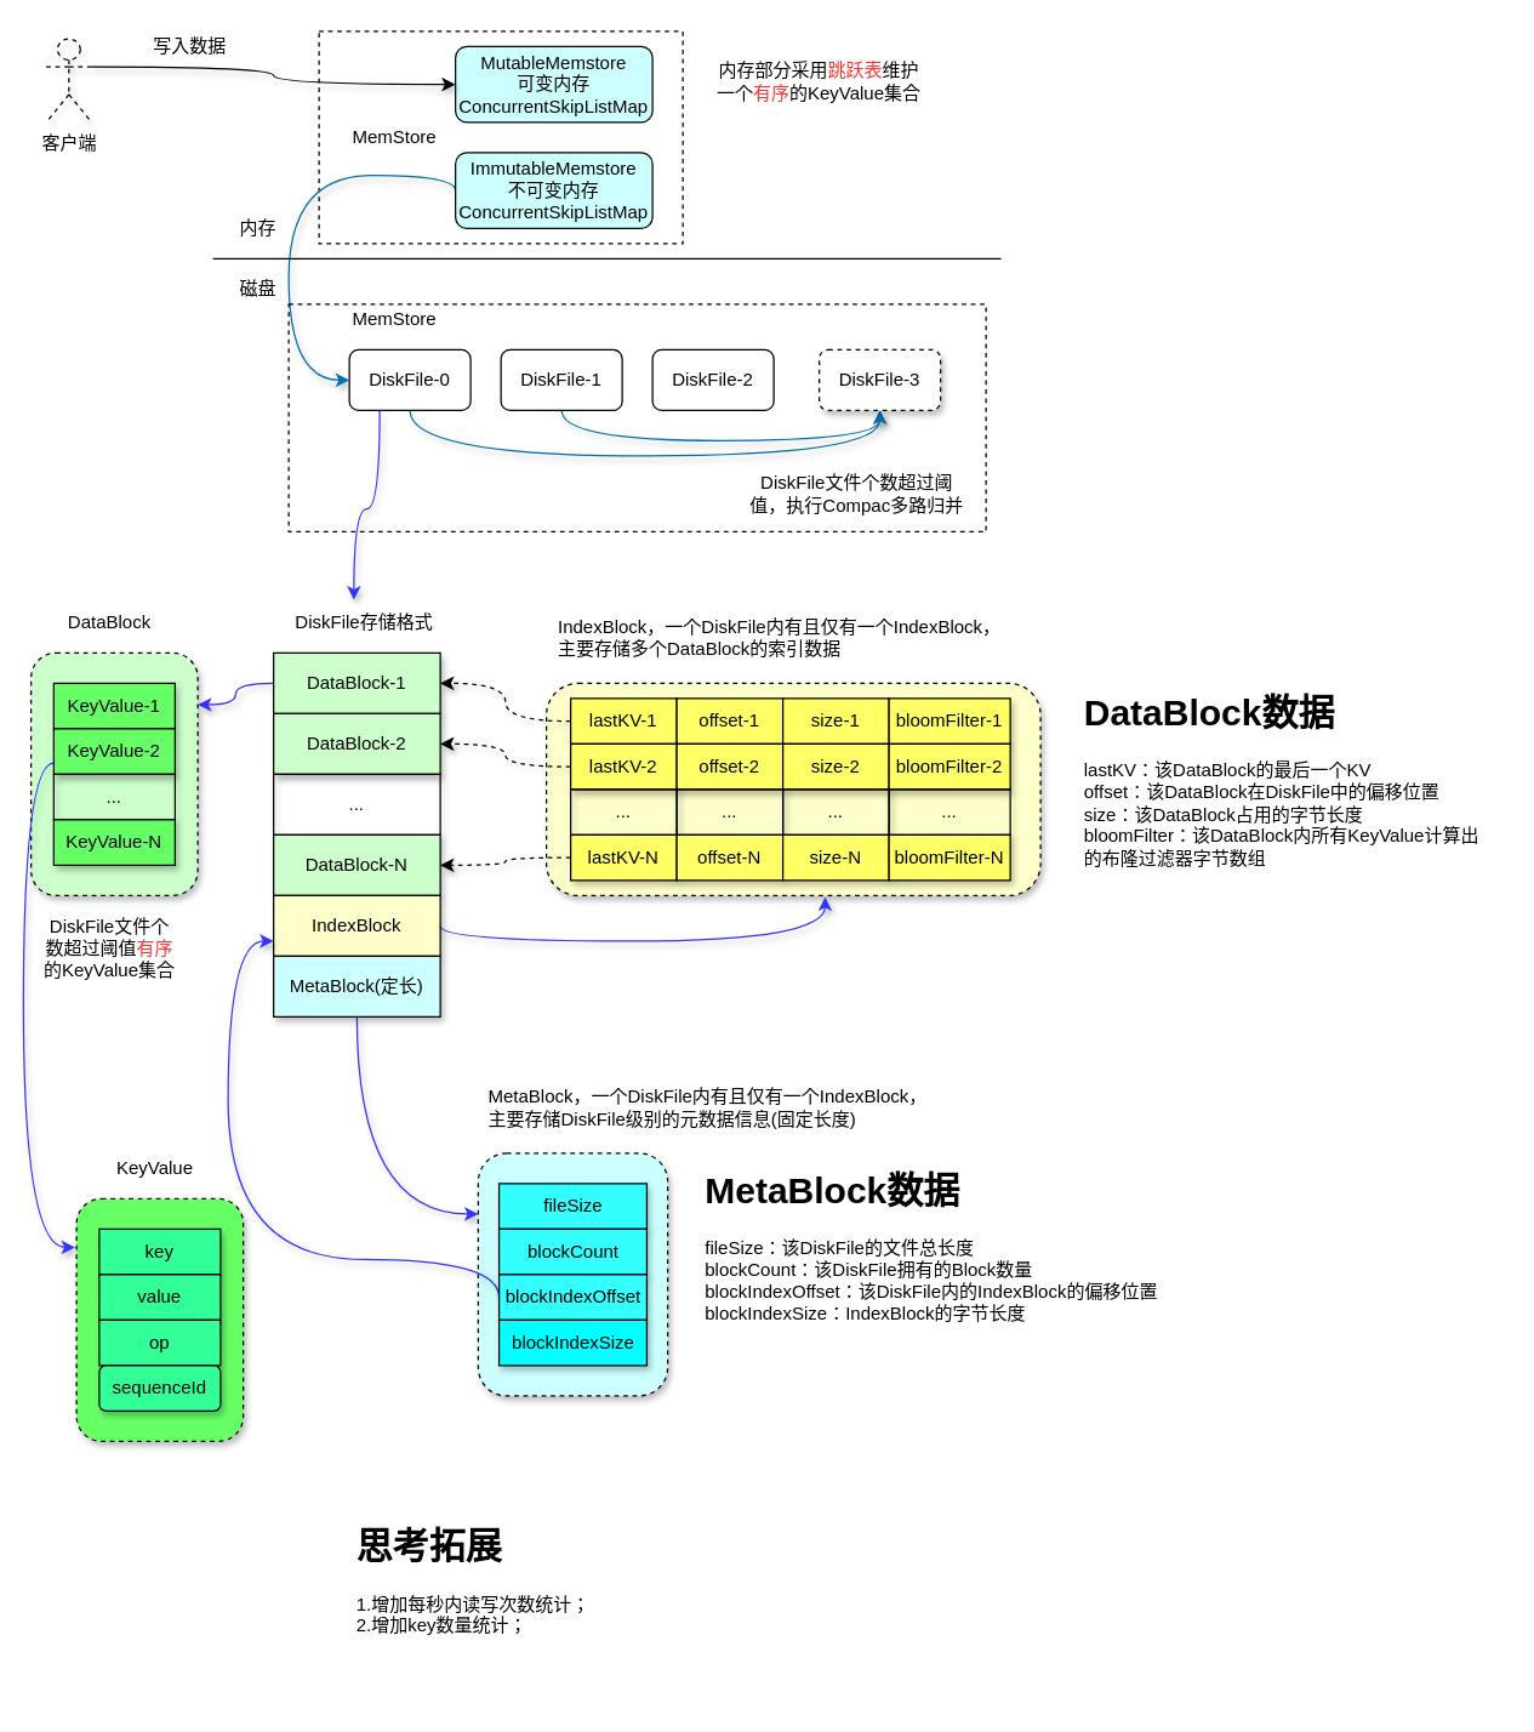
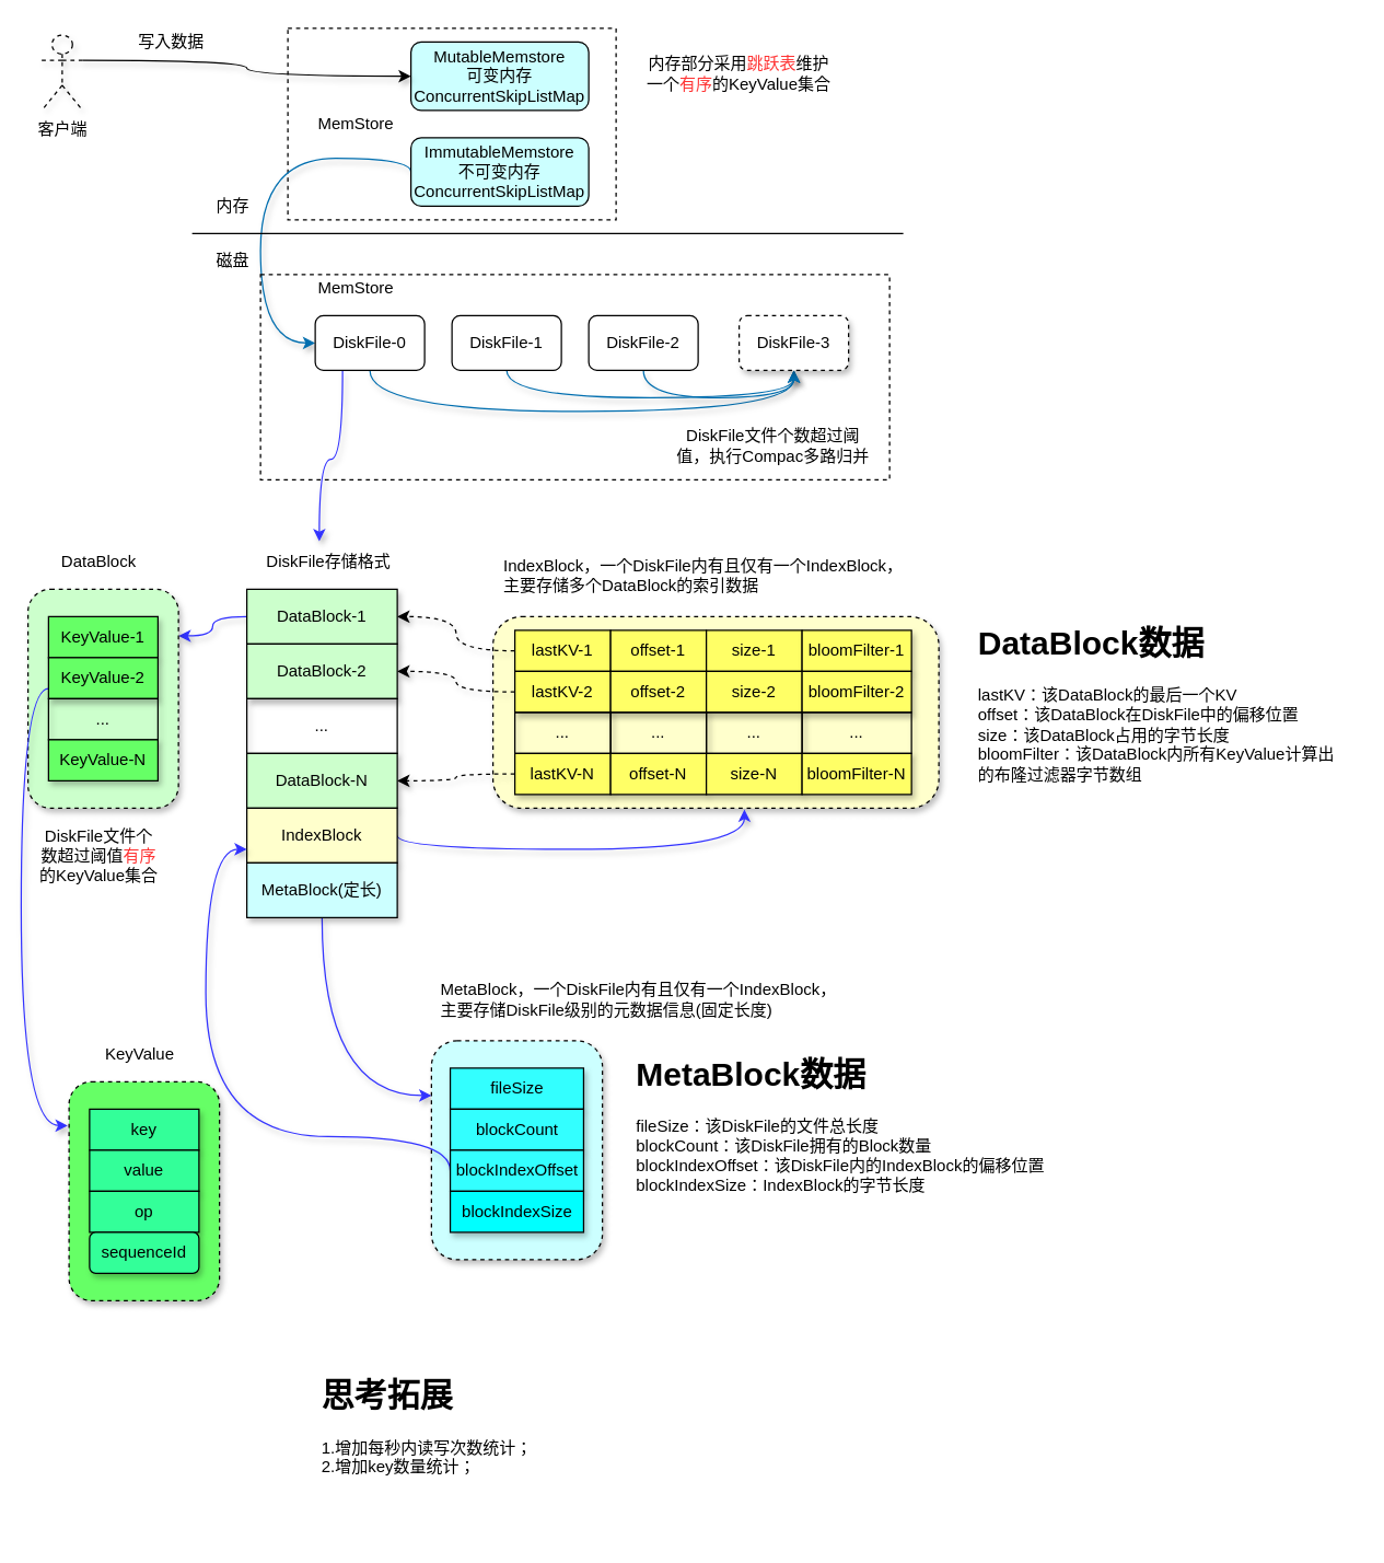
+ <mxCell id="17" style="edgeStyle=orthogonalEdgeStyle;curved=1;rounded=0;orthogonalLoop=1;jettySize=auto;html=1;exitX=0.5;exitY=1;exitDx=0;exitDy=0;entryX=0.5;entryY=1;entryDx=0;entryDy=0;shadow=1;fillColor=#1ba1e2;strokeColor=#006EAF;" edge="1" parent="1" source="18" target="19"><mxGeometry relative="1" as="geometry" /></mxCell>
